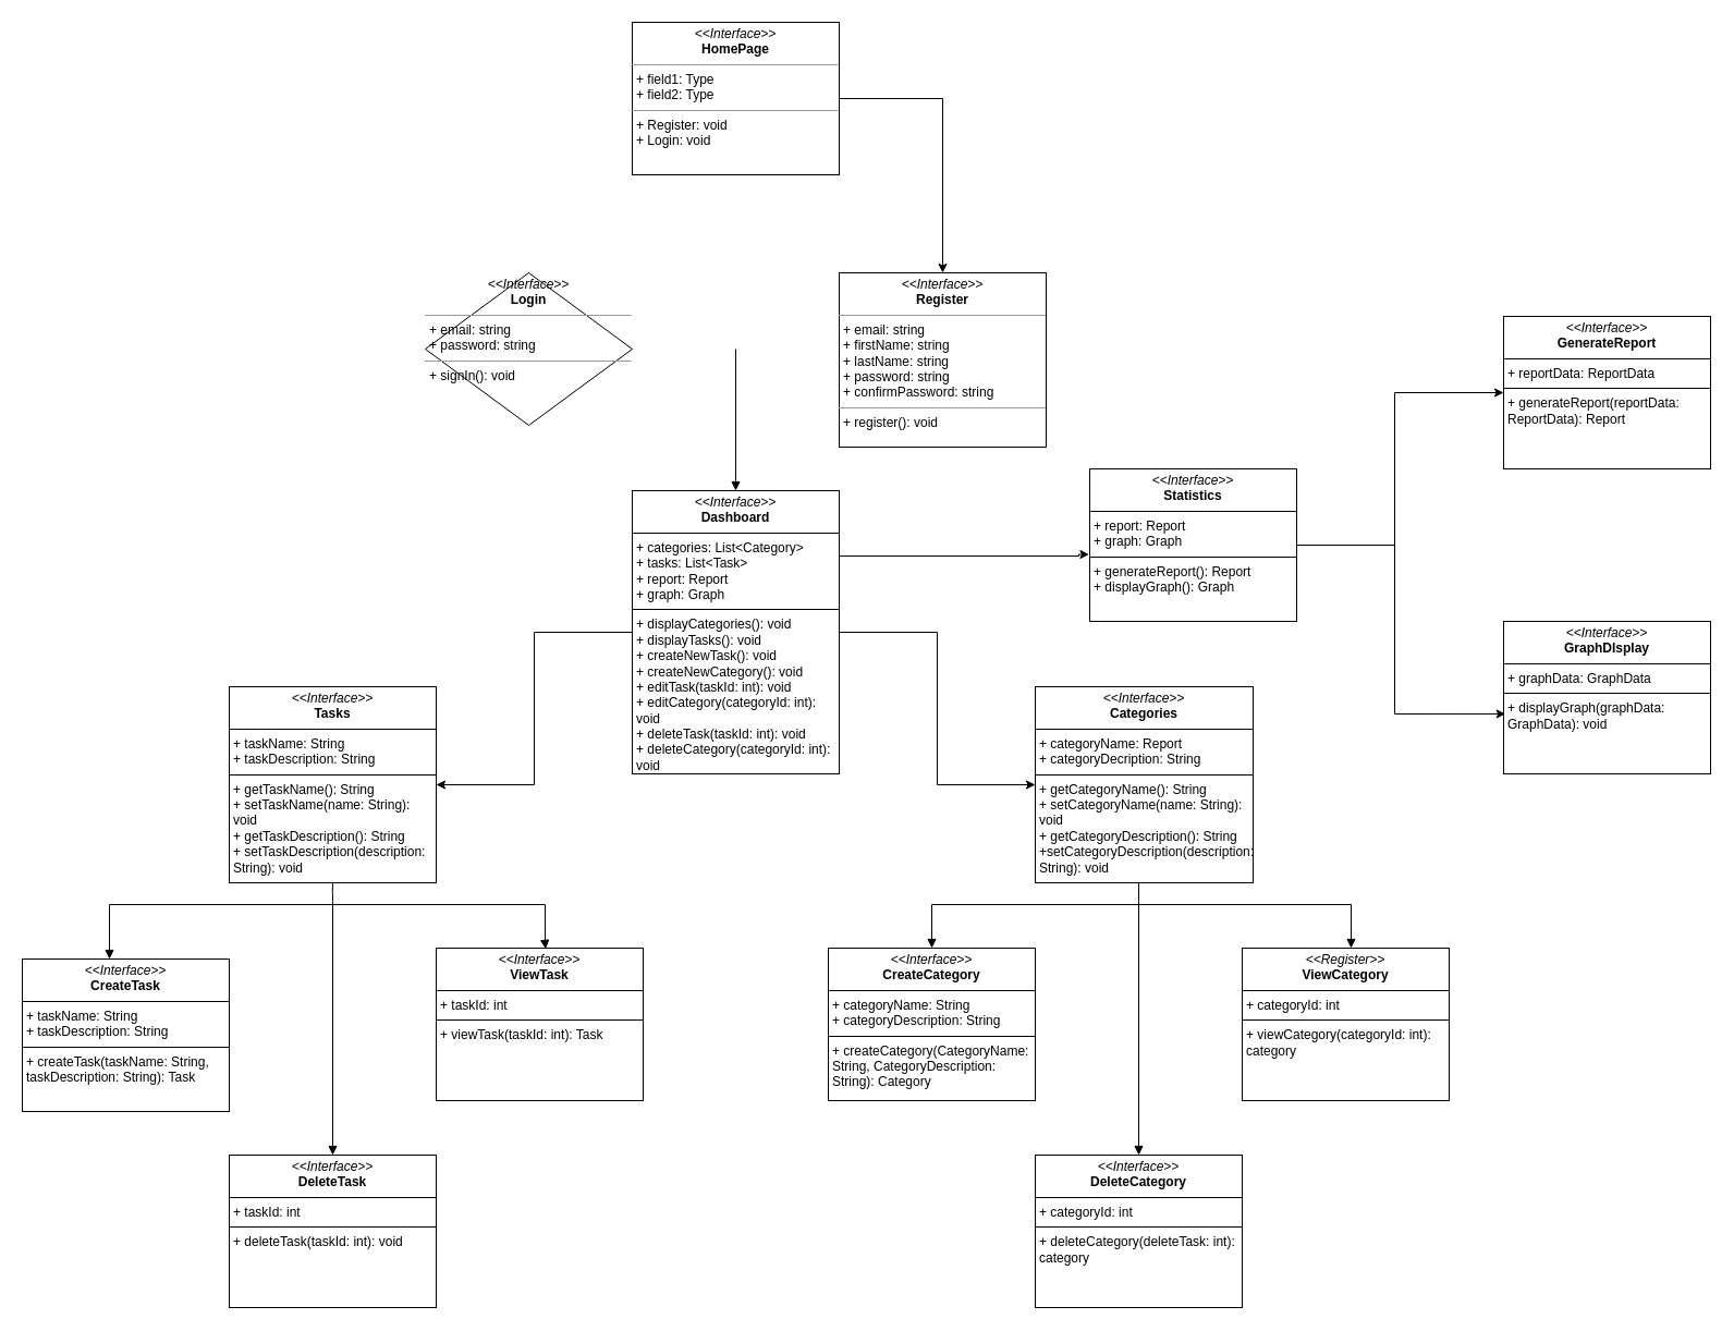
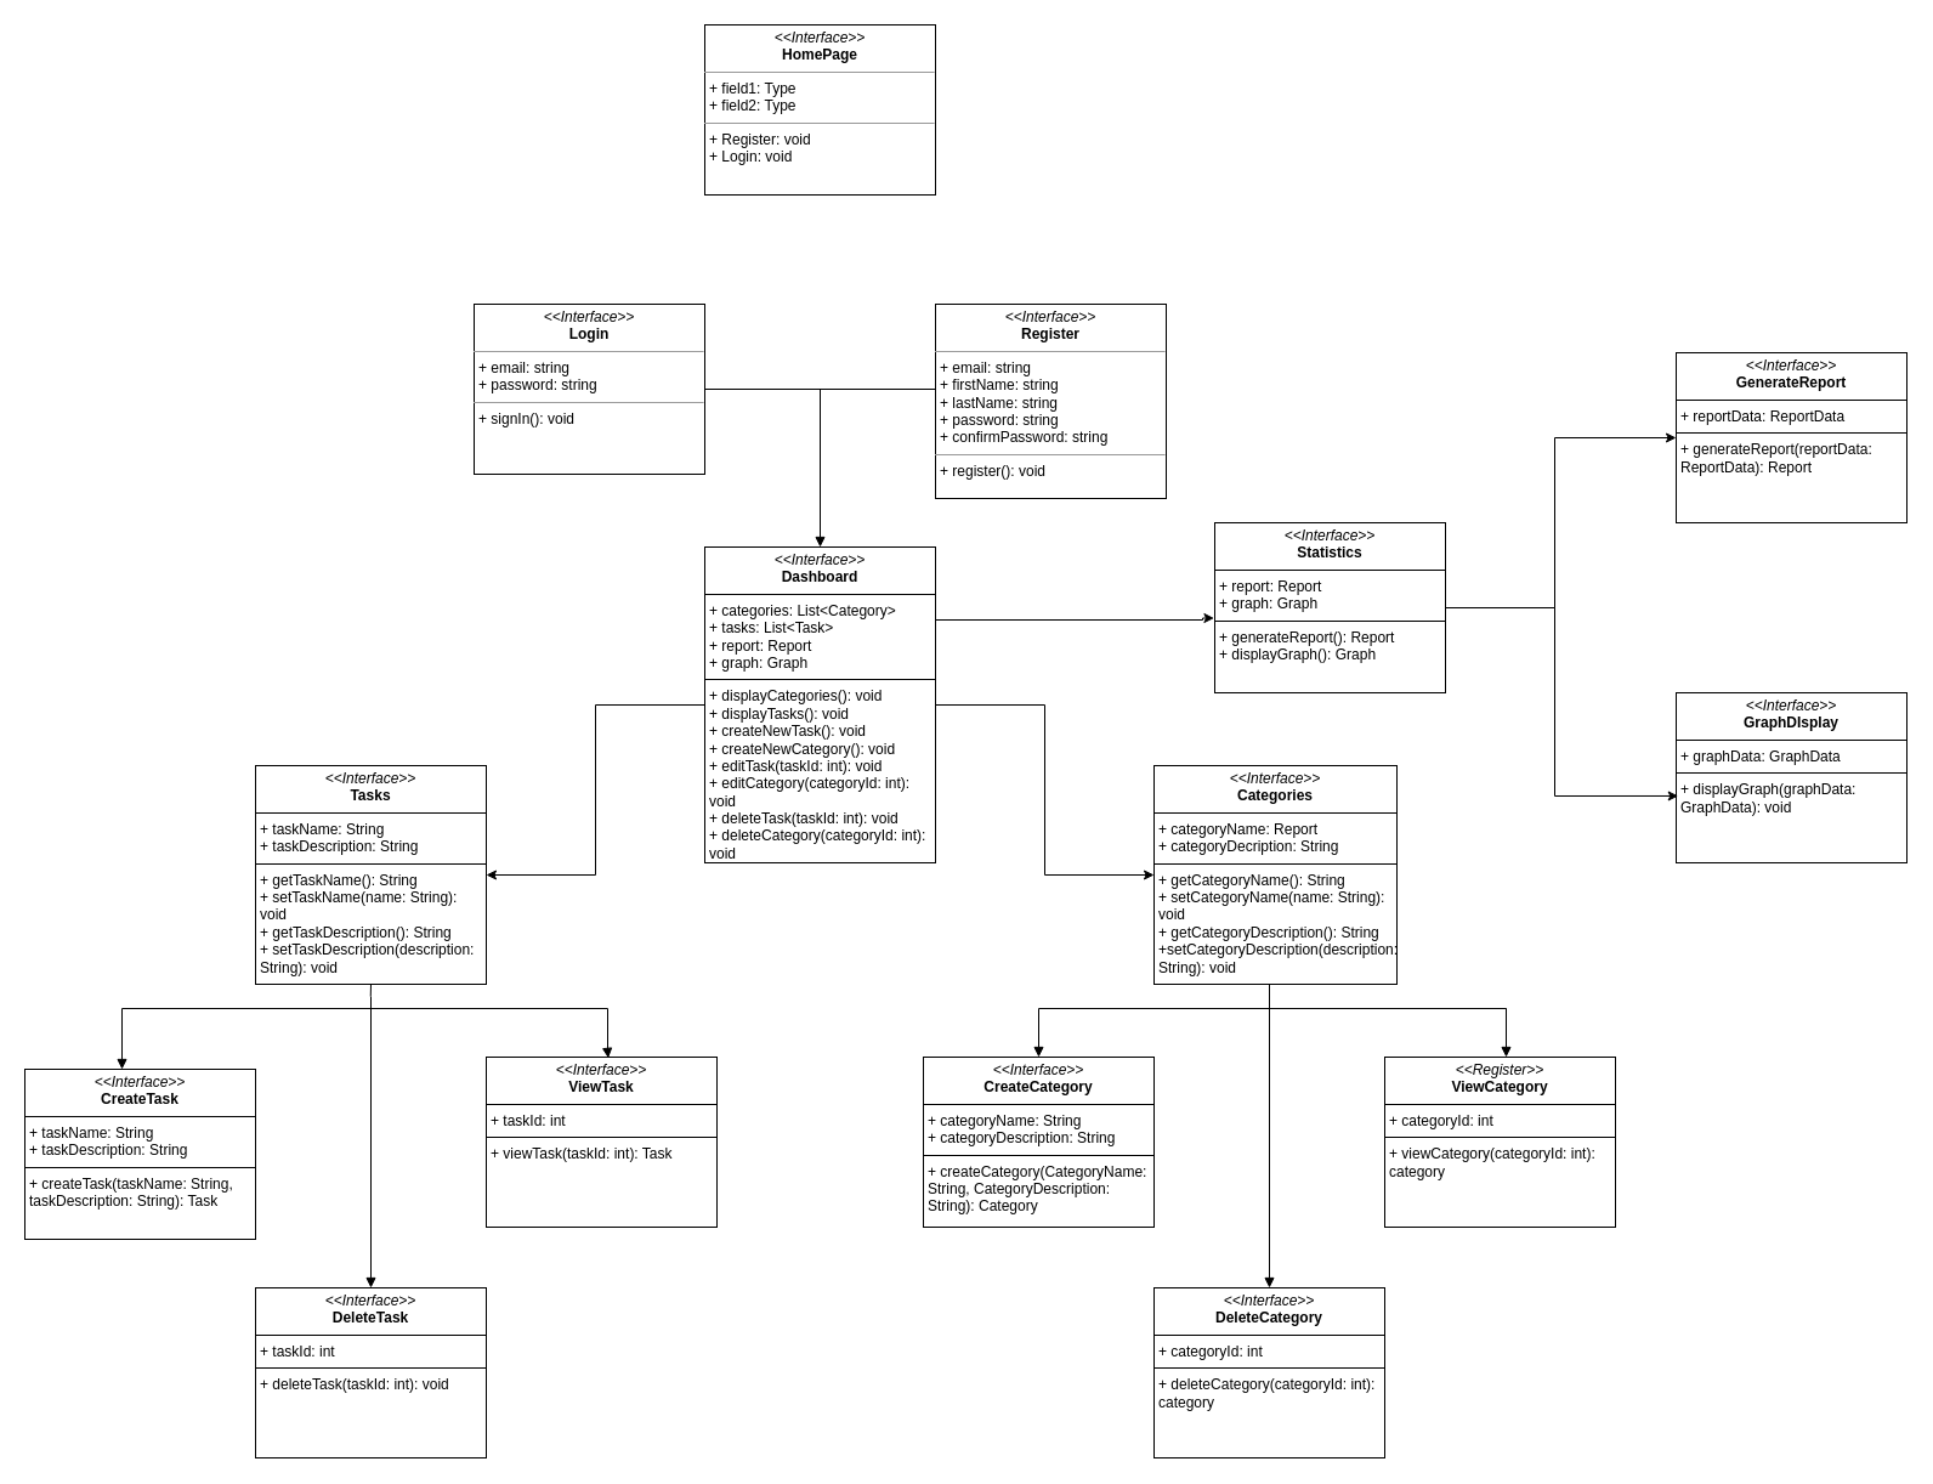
- <mxCell id="2" style="edgeStyle=orthogonalEdgeStyle;rounded=0;orthogonalLoop=1;jettySize=auto;html=1;exitX=1;exitY=0.5;exitDx=0;exitDy=0;" edge="1" parent="1" source="3" target="6"><mxGeometry relative="1" as="geometry" /></mxCell>
- <mxCell id="5" value="&lt;p style=&quot;margin:0px;margin-top:4px;text-align:center;&quot;&gt;&lt;i&gt;&amp;lt;&amp;lt;Interface&amp;gt;&amp;gt;&lt;/i&gt;&lt;br&gt;&lt;b&gt;Login&lt;/b&gt;&lt;/p&gt;&lt;hr size=&quot;1&quot;&gt;&lt;p style=&quot;margin:0px;margin-left:4px;&quot;&gt;+ email: string&lt;br&gt;+ password: string&lt;/p&gt;&lt;hr size=&quot;1&quot;&gt;&lt;p style=&quot;margin:0px;margin-left:4px;&quot;&gt;+&amp;nbsp;signIn(): void&lt;br&gt;&lt;/p&gt;" style="rhombus;verticalAlign=top;align=left;overflow=fill;html=1;whiteSpace=wrap;" vertex="1" parent="1"><mxGeometry x="390" y="250" width="190" height="140" as="geometry" /></mxCell>
+ <mxCell id="5" value="&lt;p style=&quot;margin:0px;margin-top:4px;text-align:center;&quot;&gt;&lt;i&gt;&amp;lt;&amp;lt;Interface&amp;gt;&amp;gt;&lt;/i&gt;&lt;br&gt;&lt;b&gt;Login&lt;/b&gt;&lt;/p&gt;&lt;hr size=&quot;1&quot;&gt;&lt;p style=&quot;margin:0px;margin-left:4px;&quot;&gt;+ email: string&lt;br&gt;+ password: string&lt;/p&gt;&lt;hr size=&quot;1&quot;&gt;&lt;p style=&quot;margin:0px;margin-left:4px;&quot;&gt;+&amp;nbsp;signIn(): void&lt;br&gt;&lt;/p&gt;" style="verticalAlign=top;align=left;overflow=fill;html=1;whiteSpace=wrap;" vertex="1" parent="1"><mxGeometry x="390" y="250" width="190" height="140" as="geometry" /></mxCell>
+ <mxCell id="4" style="edgeStyle=orthogonalEdgeStyle;rounded=0;orthogonalLoop=1;jettySize=auto;html=1;exitX=1;exitY=0.5;exitDx=0;exitDy=0;entryX=0;entryY=0.5;entryDx=0;entryDy=0;endArrow=none;endFill=0;" edge="1" parent="1" source="5" target="6"><mxGeometry relative="1" as="geometry"><Array as="points"><mxPoint x="770" y="320" /></Array></mxGeometry></mxCell>
- <mxCell id="22" value="&lt;p style=&quot;margin:0px;margin-top:4px;text-align:center;&quot;&gt;&lt;i&gt;&amp;lt;&amp;lt;Interface&amp;gt;&amp;gt;&lt;/i&gt;&lt;br&gt;&lt;b&gt;DeleteCategory&lt;/b&gt;&lt;/p&gt;&lt;hr size=&quot;1&quot; style=&quot;border-style:solid;&quot;&gt;&lt;p style=&quot;margin:0px;margin-left:4px;&quot;&gt;+ categoryId: int&lt;br&gt;&lt;/p&gt;&lt;hr size=&quot;1&quot; style=&quot;border-style:solid;&quot;&gt;&lt;p style=&quot;margin:0px;margin-left:4px;&quot;&gt;+ deleteCategory(deleteTask: int): category&lt;br&gt;&lt;/p&gt;" style="verticalAlign=top;align=left;overflow=fill;html=1;whiteSpace=wrap;" vertex="1" parent="1"><mxGeometry x="950" y="1060" width="190" height="140" as="geometry" /></mxCell>
+ <mxCell id="22" value="&lt;p style=&quot;margin:0px;margin-top:4px;text-align:center;&quot;&gt;&lt;i&gt;&amp;lt;&amp;lt;Interface&amp;gt;&amp;gt;&lt;/i&gt;&lt;br&gt;&lt;b&gt;DeleteCategory&lt;/b&gt;&lt;/p&gt;&lt;hr size=&quot;1&quot; style=&quot;border-style:solid;&quot;&gt;&lt;p style=&quot;margin:0px;margin-left:4px;&quot;&gt;+ categoryId: int&lt;br&gt;&lt;/p&gt;&lt;hr size=&quot;1&quot; style=&quot;border-style:solid;&quot;&gt;&lt;p style=&quot;margin:0px;margin-left:4px;&quot;&gt;+ deleteCategory(categoryId: int): category&lt;br&gt;&lt;/p&gt;" style="verticalAlign=top;align=left;overflow=fill;html=1;whiteSpace=wrap;" vertex="1" parent="1"><mxGeometry x="950" y="1060" width="190" height="140" as="geometry" /></mxCell>
